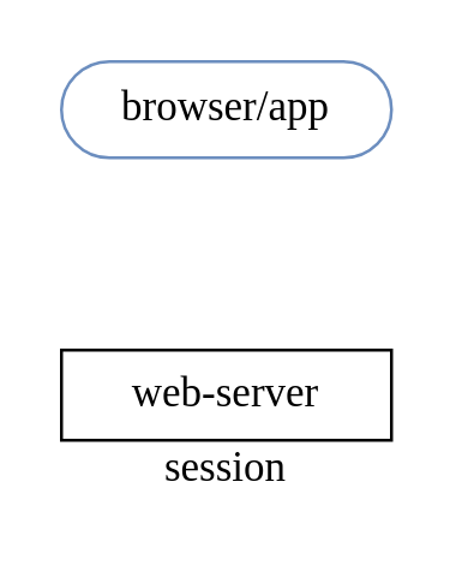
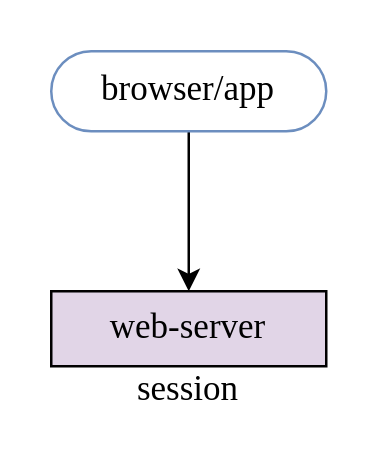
+ <mxCell id="2" style="edgeStyle=none;rounded=0;orthogonalLoop=1;jettySize=auto;html=1;exitX=0.5;exitY=1;exitDx=0;exitDy=0;entryX=0.5;entryY=0;entryDx=0;entryDy=0;" parent="1" source="3" target="4" edge="1"><mxGeometry relative="1" as="geometry" /></mxCell>
- <mxCell id="4" value="web-server" style="rounded=0;whiteSpace=wrap;html=1;fontFamily=Verdana;fontSize=14;" parent="1" vertex="1"><mxGeometry x="20" y="116" width="110" height="30" as="geometry" /></mxCell>
+ <mxCell id="4" value="web-server" style="rounded=0;whiteSpace=wrap;html=1;fontFamily=Verdana;fontSize=14;fillColor=#e1d5e7;" parent="1" vertex="1"><mxGeometry x="20" y="116" width="110" height="30" as="geometry" /></mxCell>
